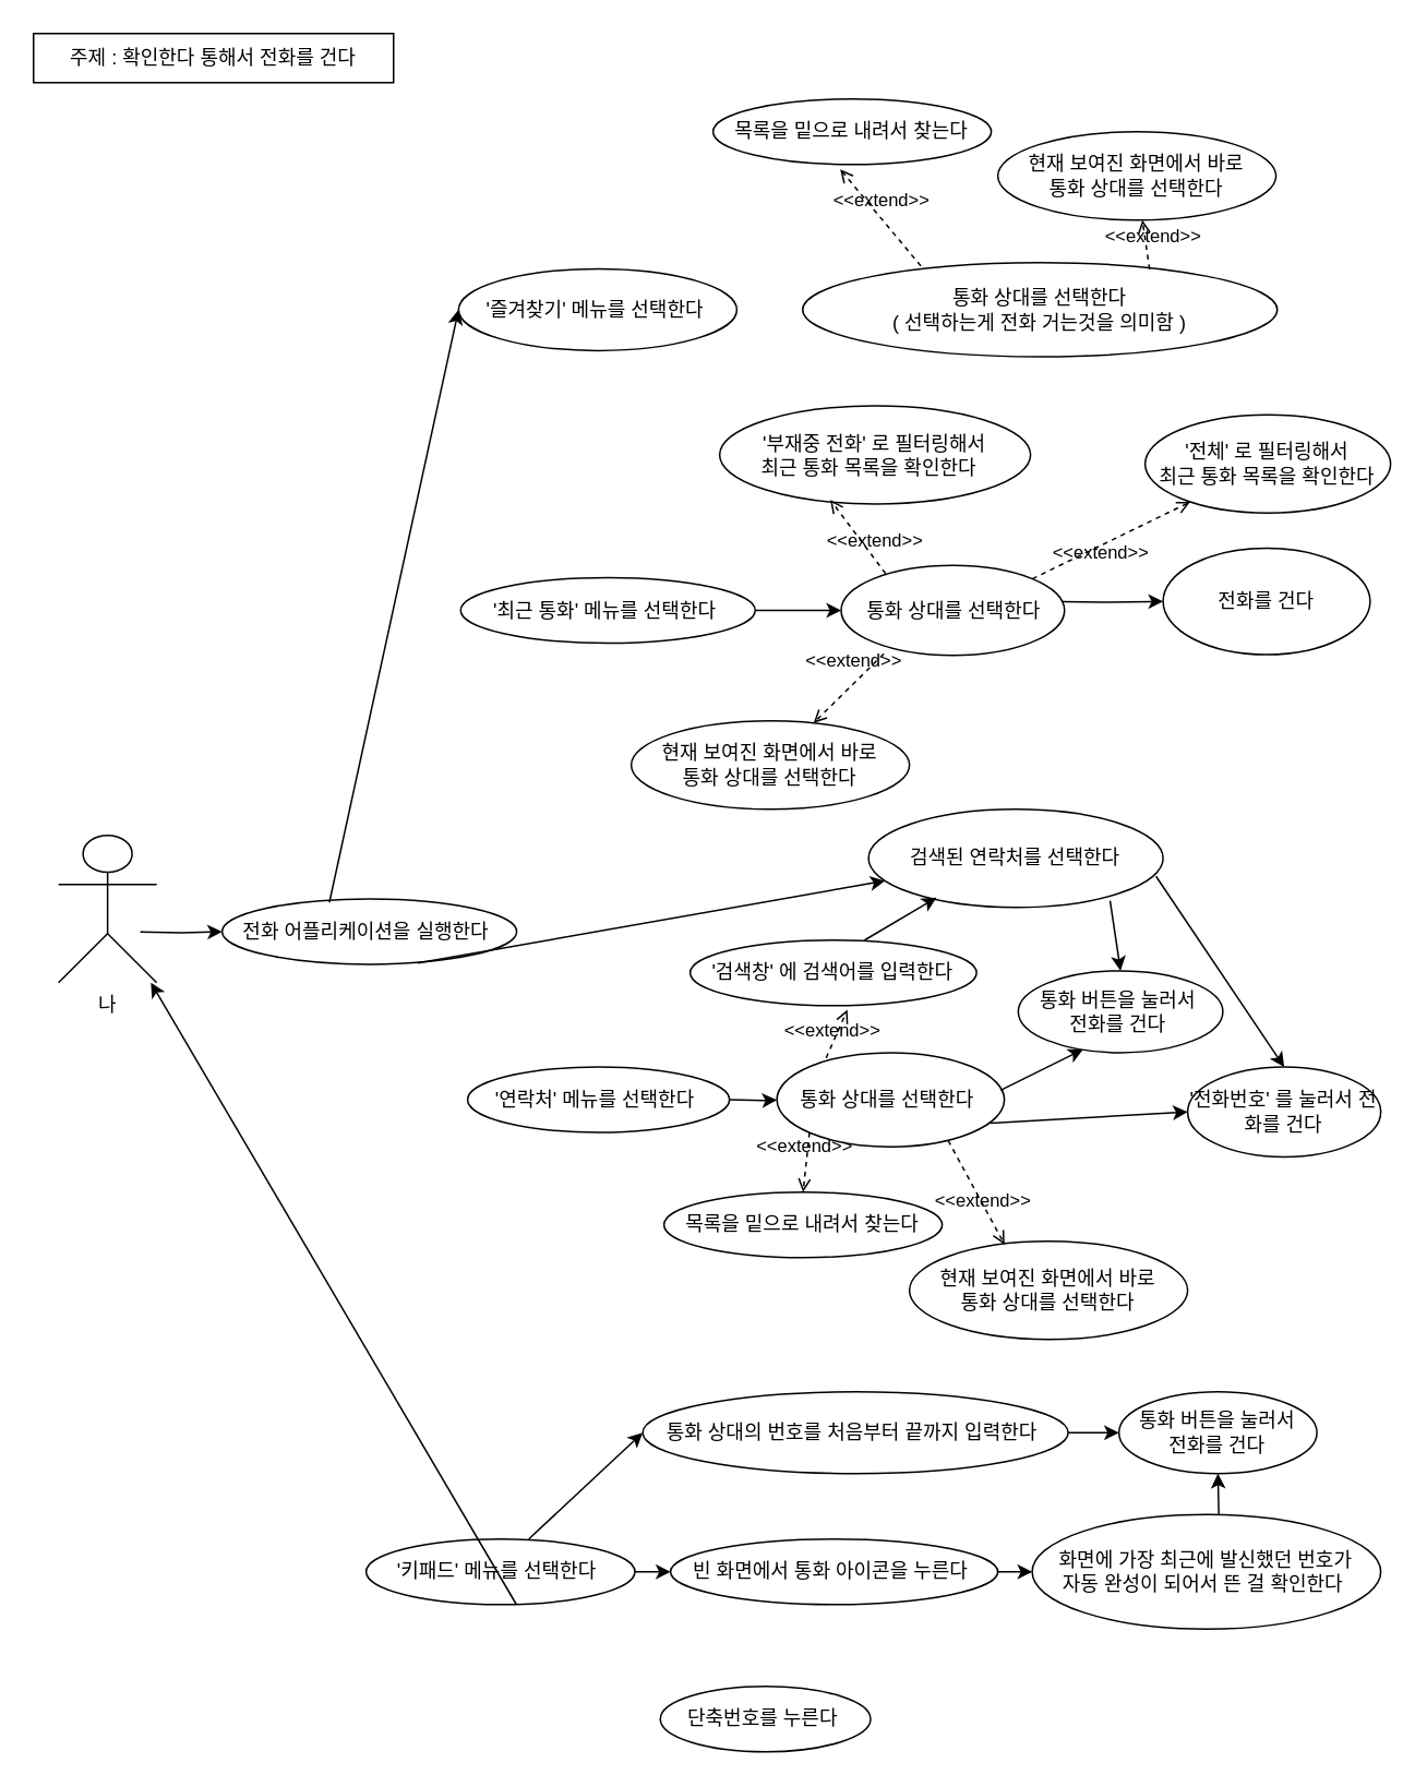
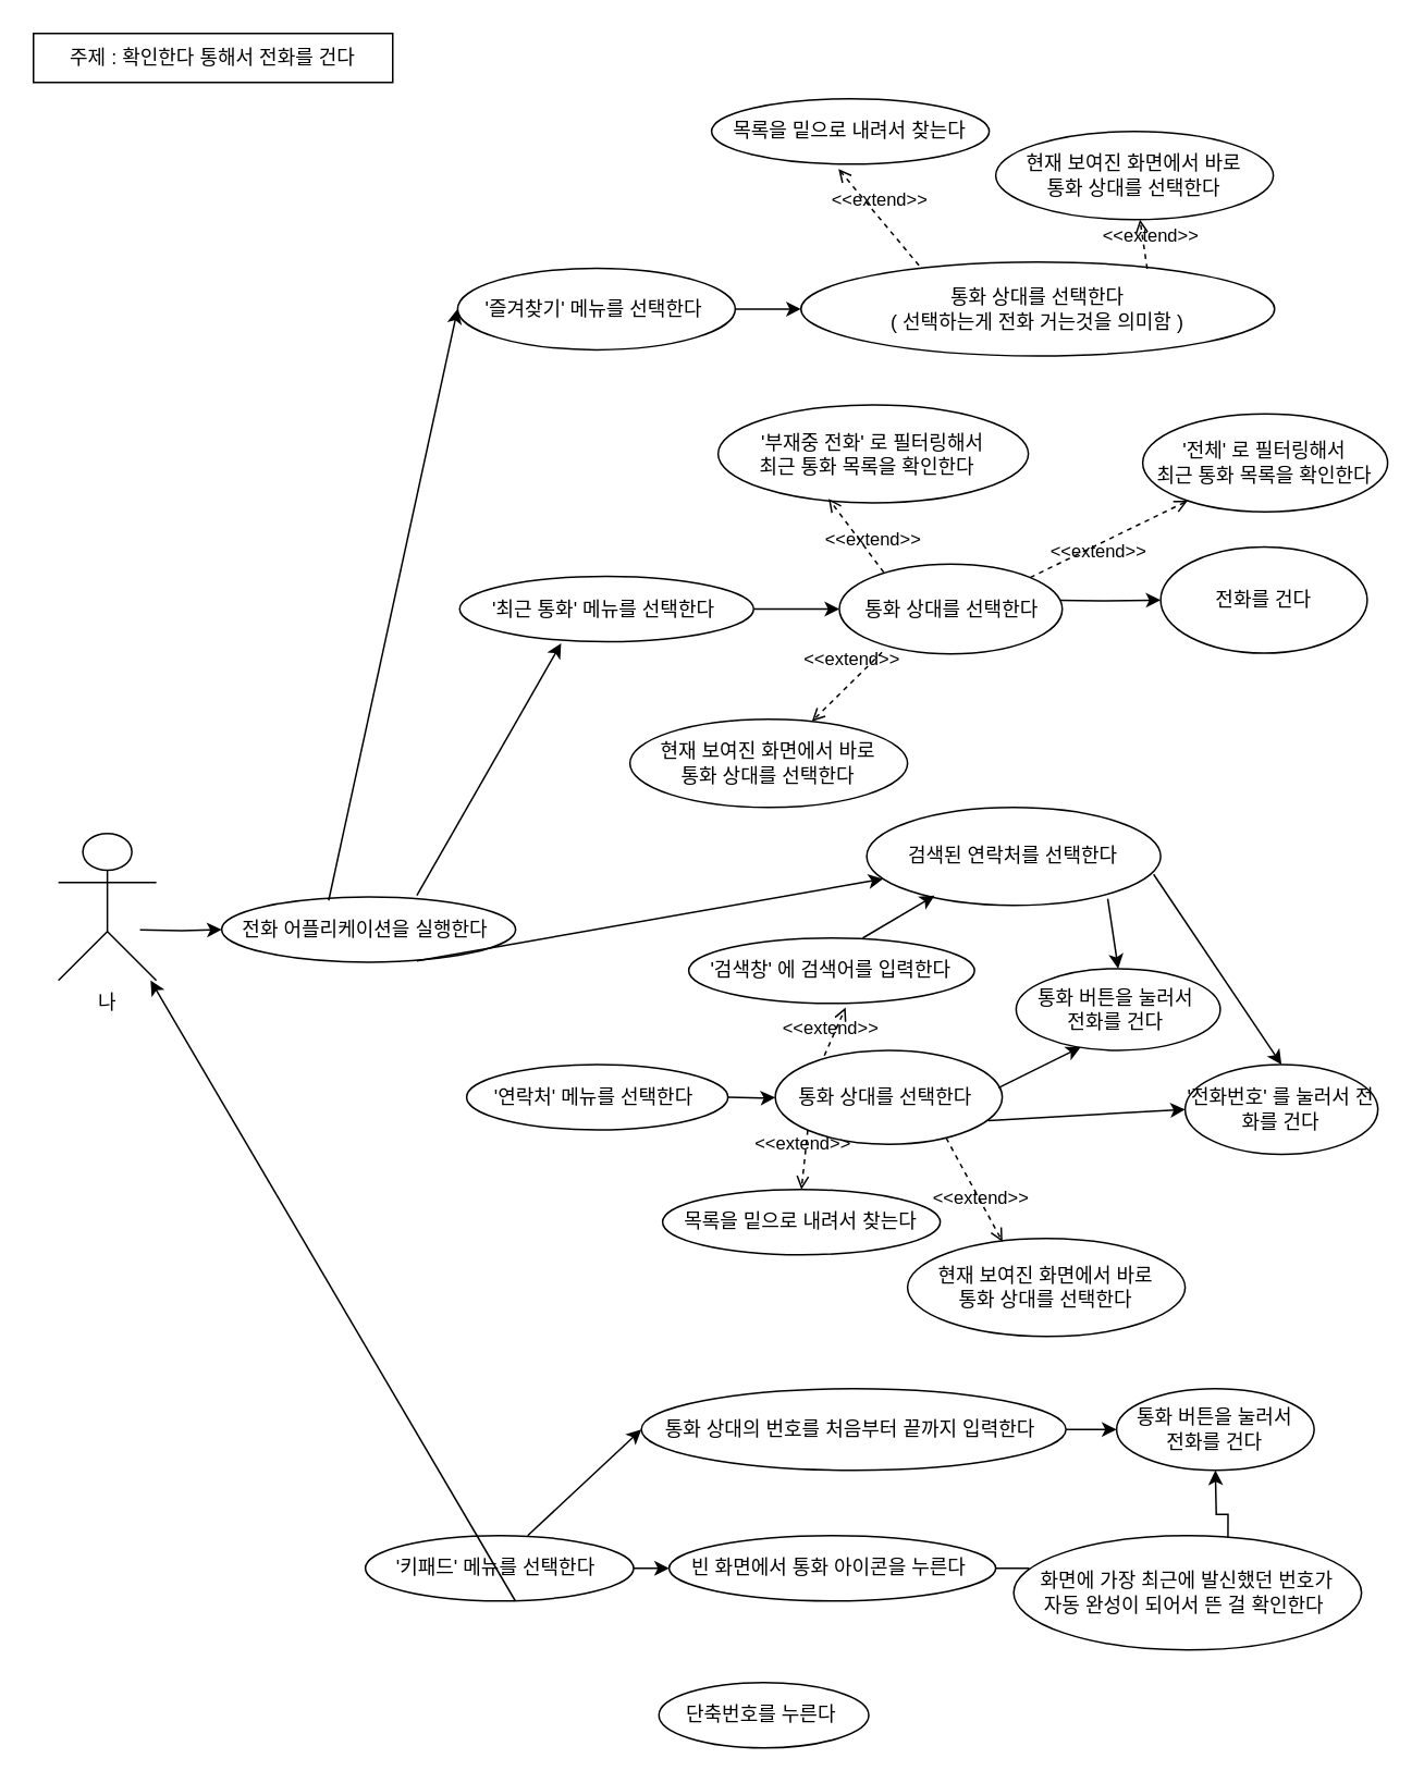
+ <mxCell id="4" value="" style="edgeStyle=orthogonalEdgeStyle;rounded=0;orthogonalLoop=1;jettySize=auto;html=1;" edge="1" parent="1" source="5" target="47"><mxGeometry relative="1" as="geometry" /></mxCell>
+ <mxCell id="21" value="" style="endArrow=classic;html=1;rounded=0;entryX=0.345;entryY=1.025;entryDx=0;entryDy=0;exitX=0.664;exitY=-0.019;exitDx=0;exitDy=0;exitPerimeter=0;entryPerimeter=0;" edge="1" parent="1" source="3" target="7"><mxGeometry width="50" height="50" relative="1" as="geometry"><mxPoint x="255.25" y="400" as="sourcePoint" /><mxPoint x="585.25" y="410" as="targetPoint" /></mxGeometry></mxCell>
- <mxCell id="34" value="화면에 가장 최근에 발신했던 번호가 &lt;br&gt;자동 완성이 되어서 뜬 걸 확인한다&amp;nbsp;" style="ellipse;whiteSpace=wrap;html=1;" vertex="1" parent="1"><mxGeometry x="630.25" y="925" width="213" height="70" as="geometry" /></mxCell>
+ <mxCell id="34" value="화면에 가장 최근에 발신했던 번호가 &lt;br&gt;자동 완성이 되어서 뜬 걸 확인한다&amp;nbsp;" style="ellipse;whiteSpace=wrap;html=1;" vertex="1" parent="1"><mxGeometry x="620.25" y="940" width="213" height="70" as="geometry" /></mxCell>
